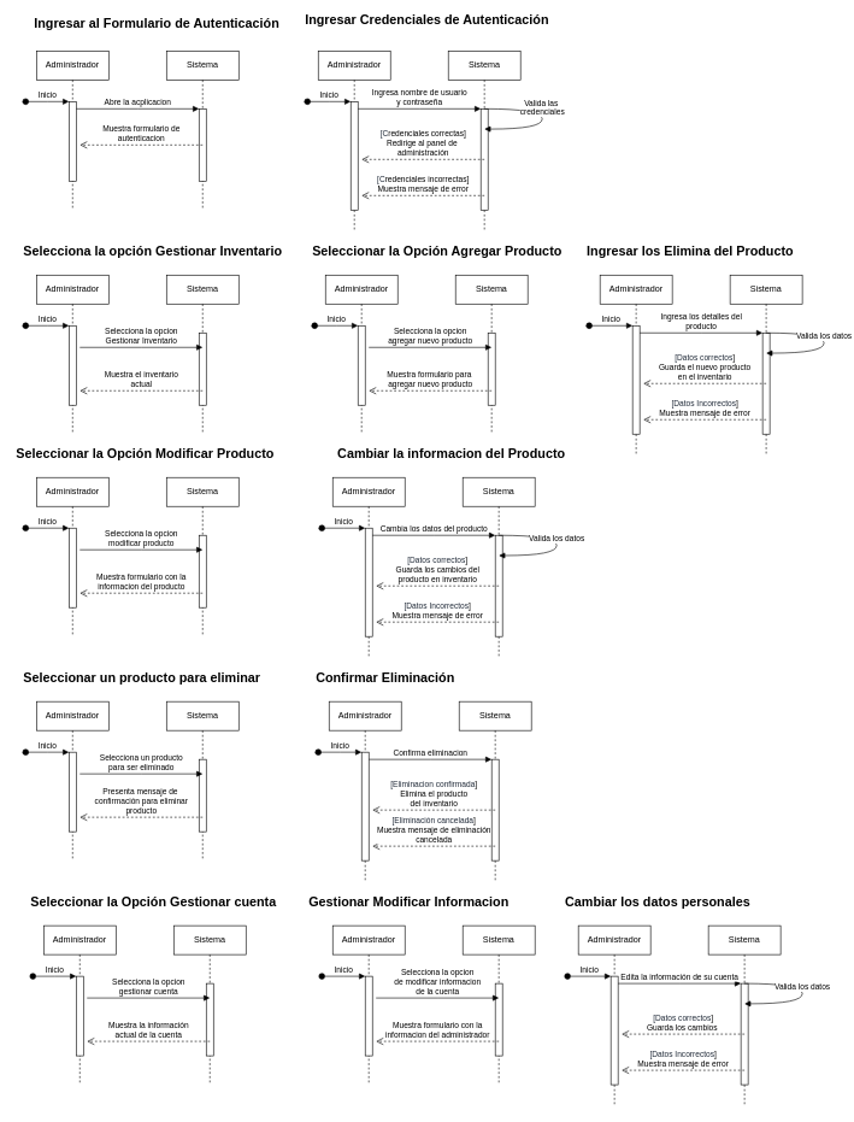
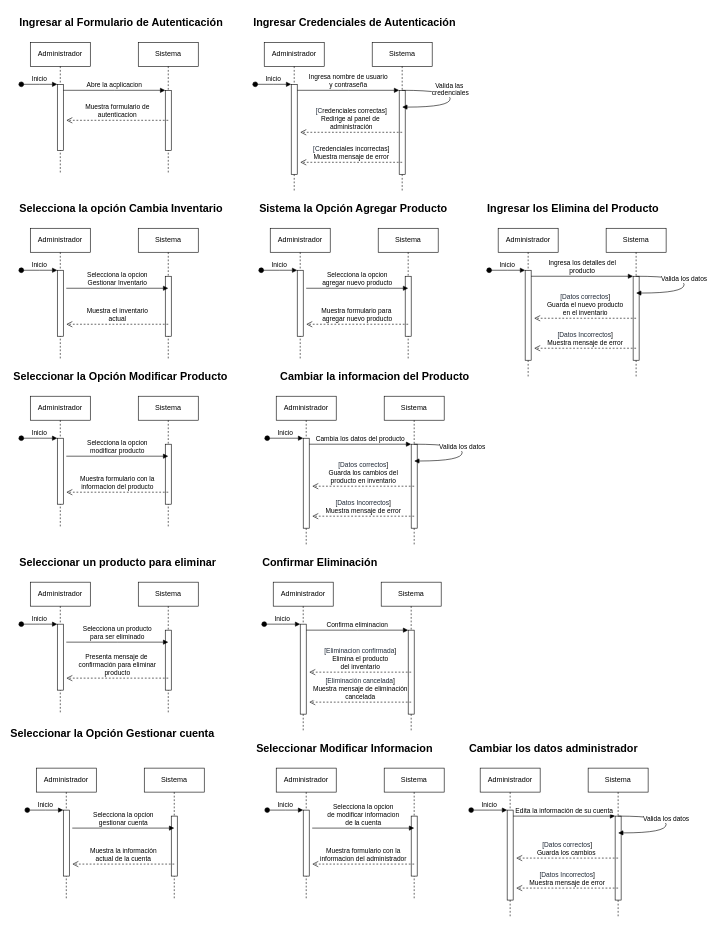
- <mxCell id="18" value="&lt;font style=&quot;font-size: 18px;&quot;&gt;&lt;b&gt;Ingresar Credenciales de Autenticación&lt;/b&gt;&lt;/font&gt;" style="text;whiteSpace=wrap;html=1;" vertex="1" parent="1"><mxGeometry x="420" y="10" width="350" height="40" as="geometry" /></mxCell>
+ <mxCell id="18" value="&lt;font style=&quot;font-size: 18px;&quot;&gt;&lt;b&gt;Ingresar Credenciales de Autenticación&lt;/b&gt;&lt;/font&gt;" style="text;whiteSpace=wrap;html=1;" vertex="1" parent="1"><mxGeometry x="420" y="20" width="350" height="40" as="geometry" /></mxCell>
- <mxCell id="9" value="&lt;font style=&quot;font-size: 18px;&quot;&gt;&lt;b&gt;Ingresar al Formulario de Autenticación&lt;/b&gt;&lt;/font&gt;" style="text;whiteSpace=wrap;html=1;" vertex="1" parent="1"><mxGeometry x="45" y="15" width="350" height="40" as="geometry" /></mxCell>
+ <mxCell id="9" value="&lt;font style=&quot;font-size: 18px;&quot;&gt;&lt;b&gt;Ingresar al Formulario de Autenticación&lt;/b&gt;&lt;/font&gt;" style="text;whiteSpace=wrap;html=1;" vertex="1" parent="1"><mxGeometry x="30" y="20" width="350" height="40" as="geometry" /></mxCell>
- <mxCell id="27" value="&lt;font style=&quot;font-size: 18px;&quot;&gt;&lt;b&gt;Selecciona la opción Gestionar Inventario&lt;/b&gt;&lt;/font&gt;" style="text;whiteSpace=wrap;html=1;" vertex="1" parent="1"><mxGeometry x="30" y="330" width="370" height="40" as="geometry" /></mxCell>
+ <mxCell id="27" value="&lt;font style=&quot;font-size: 18px;&quot;&gt;&lt;b&gt;Selecciona la opción Cambia Inventario&lt;/b&gt;&lt;/font&gt;" style="text;whiteSpace=wrap;html=1;" vertex="1" parent="1"><mxGeometry x="30" y="330" width="370" height="40" as="geometry" /></mxCell>
- <mxCell id="35" value="&lt;font style=&quot;font-size: 18px;&quot;&gt;&lt;b&gt;Seleccionar la Opción Agregar Producto&lt;/b&gt;&lt;/font&gt;" style="text;whiteSpace=wrap;html=1;" vertex="1" parent="1"><mxGeometry x="430" y="330" width="370" height="40" as="geometry" /></mxCell>
+ <mxCell id="35" value="&lt;font style=&quot;font-size: 18px;&quot;&gt;&lt;b&gt;Sistema la Opción Agregar Producto&lt;/b&gt;&lt;/font&gt;" style="text;whiteSpace=wrap;html=1;" vertex="1" parent="1"><mxGeometry x="430" y="330" width="370" height="40" as="geometry" /></mxCell>
- <mxCell id="96" value="&lt;font style=&quot;font-size: 18px;&quot;&gt;&lt;b&gt;Gestionar Modificar Informacion&lt;/b&gt;&lt;/font&gt;" style="text;whiteSpace=wrap;html=1;" vertex="1" parent="1"><mxGeometry x="425" y="1230" width="370" height="40" as="geometry" /></mxCell>
+ <mxCell id="96" value="&lt;font style=&quot;font-size: 18px;&quot;&gt;&lt;b&gt;Seleccionar Modificar Informacion&lt;/b&gt;&lt;/font&gt;" style="text;whiteSpace=wrap;html=1;" vertex="1" parent="1"><mxGeometry x="425" y="1230" width="370" height="40" as="geometry" /></mxCell>
- <mxCell id="105" value="&lt;font style=&quot;font-size: 18px;&quot;&gt;&lt;b&gt;Cambiar los datos personales&lt;/b&gt;&lt;/font&gt;" style="text;whiteSpace=wrap;html=1;" vertex="1" parent="1"><mxGeometry x="780" y="1230" width="350" height="40" as="geometry" /></mxCell>
+ <mxCell id="105" value="&lt;font style=&quot;font-size: 18px;&quot;&gt;&lt;b&gt;Cambiar los datos administrador&lt;/b&gt;&lt;/font&gt;" style="text;whiteSpace=wrap;html=1;" vertex="1" parent="1"><mxGeometry x="780" y="1230" width="350" height="40" as="geometry" /></mxCell>
- <mxCell id="88" value="&lt;font style=&quot;font-size: 18px;&quot;&gt;&lt;b&gt;Seleccionar la Opción Gestionar cuenta&lt;/b&gt;&lt;/font&gt;" style="text;whiteSpace=wrap;html=1;" vertex="1" parent="1"><mxGeometry x="40" y="1230" width="370" height="40" as="geometry" /></mxCell>
+ <mxCell id="88" value="&lt;font style=&quot;font-size: 18px;&quot;&gt;&lt;b&gt;Seleccionar la Opción Gestionar cuenta&lt;/b&gt;&lt;/font&gt;" style="text;whiteSpace=wrap;html=1;" vertex="1" parent="1"><mxGeometry x="15" y="1205" width="370" height="40" as="geometry" /></mxCell>
